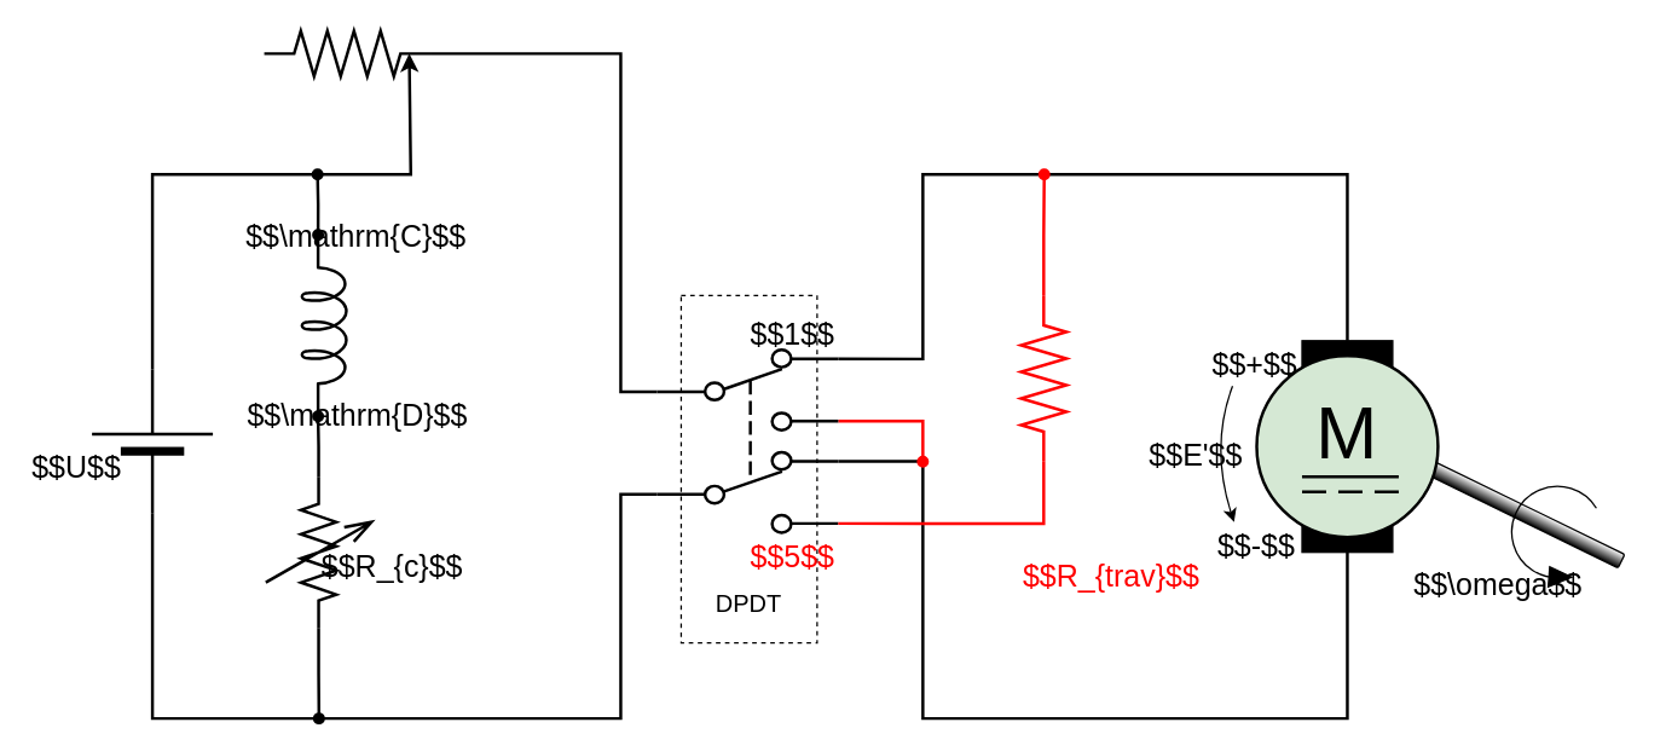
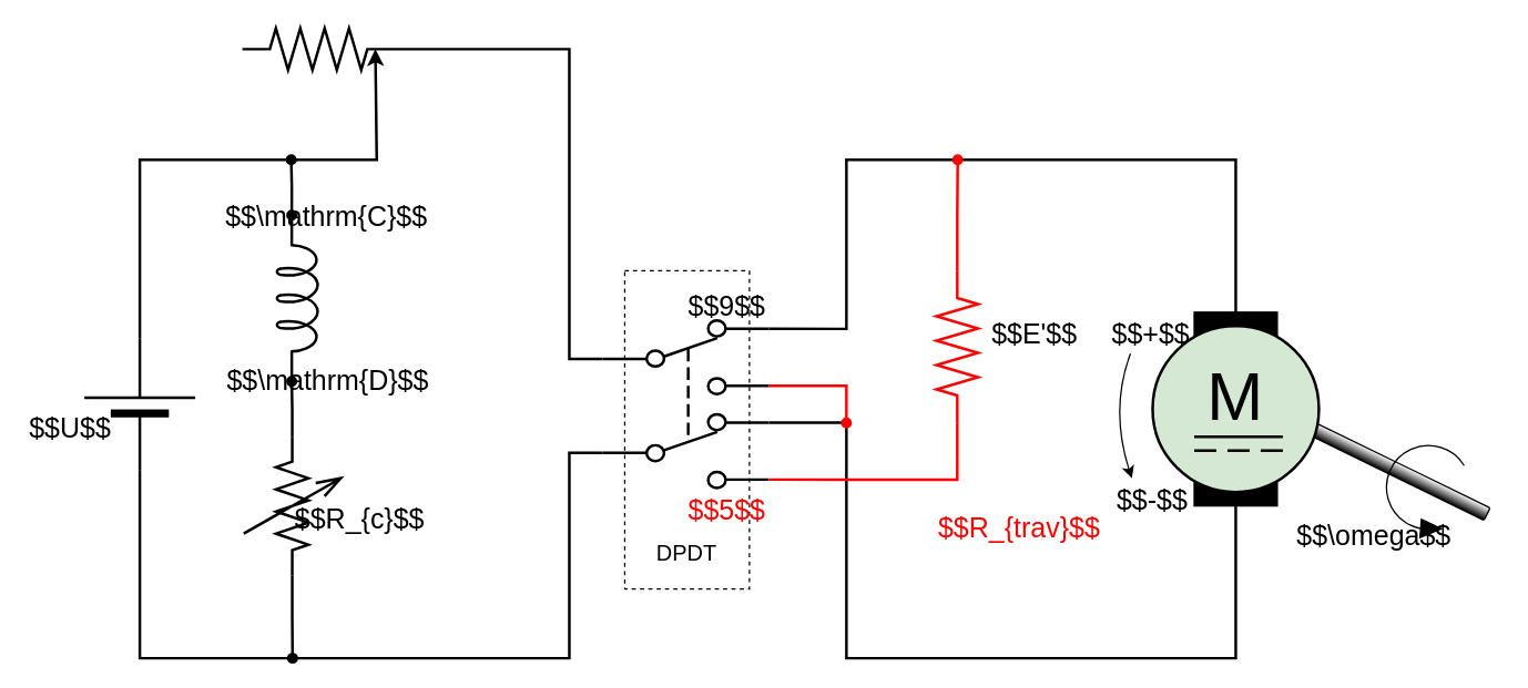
- <mxCell id="40" value="$$1$$" style="text;html=1;align=center;verticalAlign=middle;whiteSpace=wrap;rounded=0;fontSize=20;" parent="1" vertex="1"><mxGeometry x="494" y="205" width="60" height="30" as="geometry" /></mxCell>
+ <mxCell id="40" value="$$9$$" style="text;html=1;align=center;verticalAlign=middle;whiteSpace=wrap;rounded=0;fontSize=20;" parent="1" vertex="1"><mxGeometry x="494" y="205" width="60" height="30" as="geometry" /></mxCell>
- <mxCell id="35" value="$$E'$$" style="text;html=1;align=center;verticalAlign=middle;whiteSpace=wrap;rounded=0;fontSize=20;" parent="1" vertex="1"><mxGeometry x="761" y="285" width="60" height="30" as="geometry" /></mxCell>
+ <mxCell id="35" value="$$E'$$" style="text;html=1;align=center;verticalAlign=middle;whiteSpace=wrap;rounded=0;fontSize=20;" parent="1" vertex="1"><mxGeometry x="716" y="225" width="60" height="30" as="geometry" /></mxCell>
